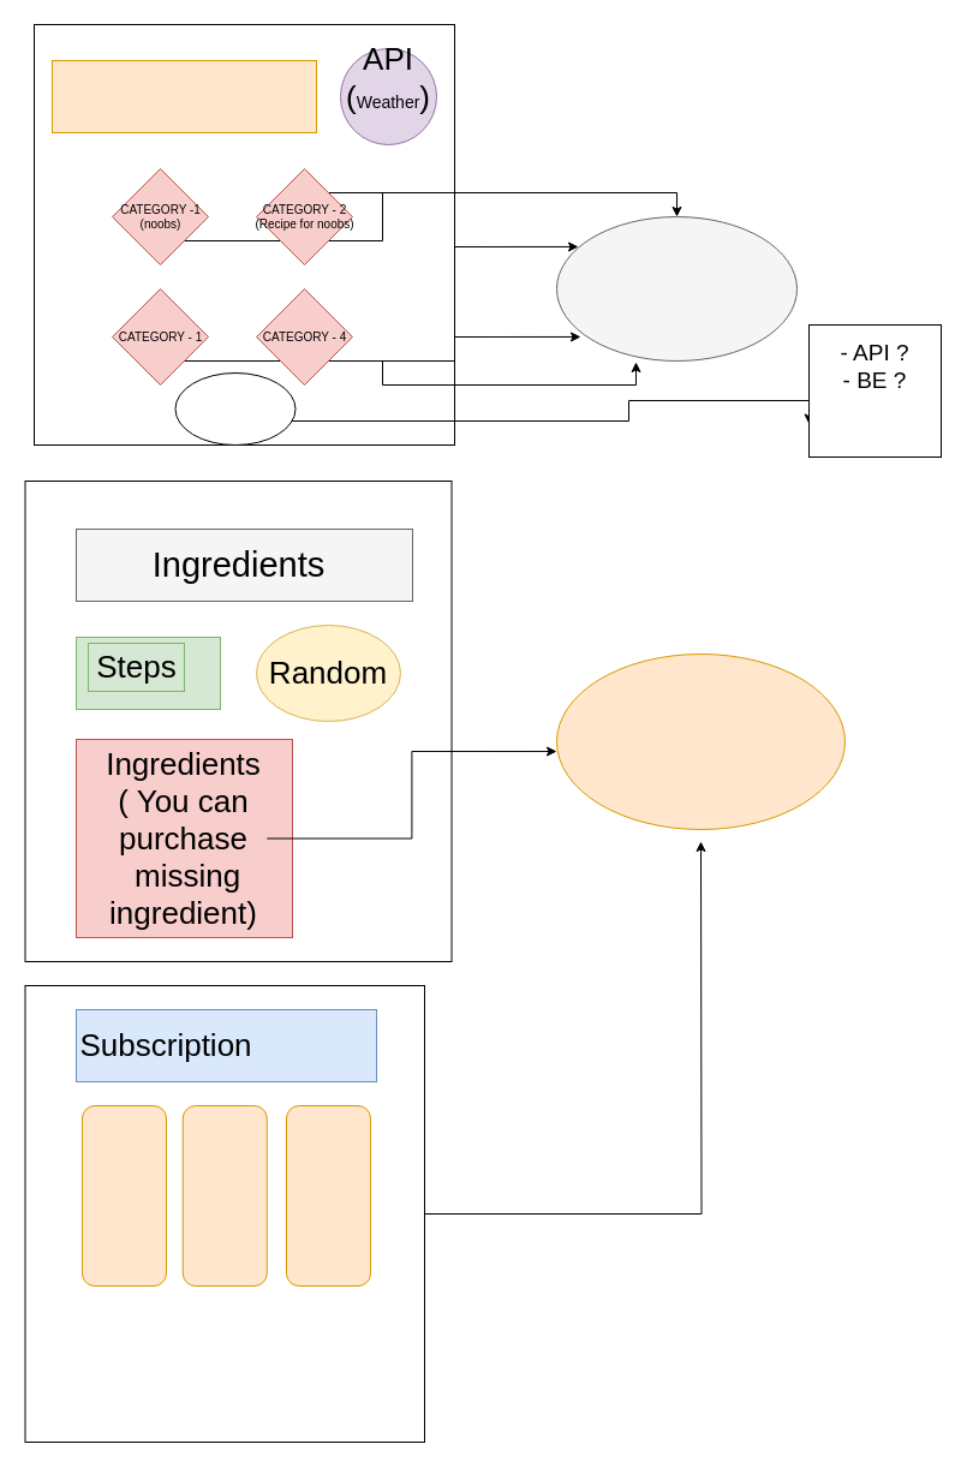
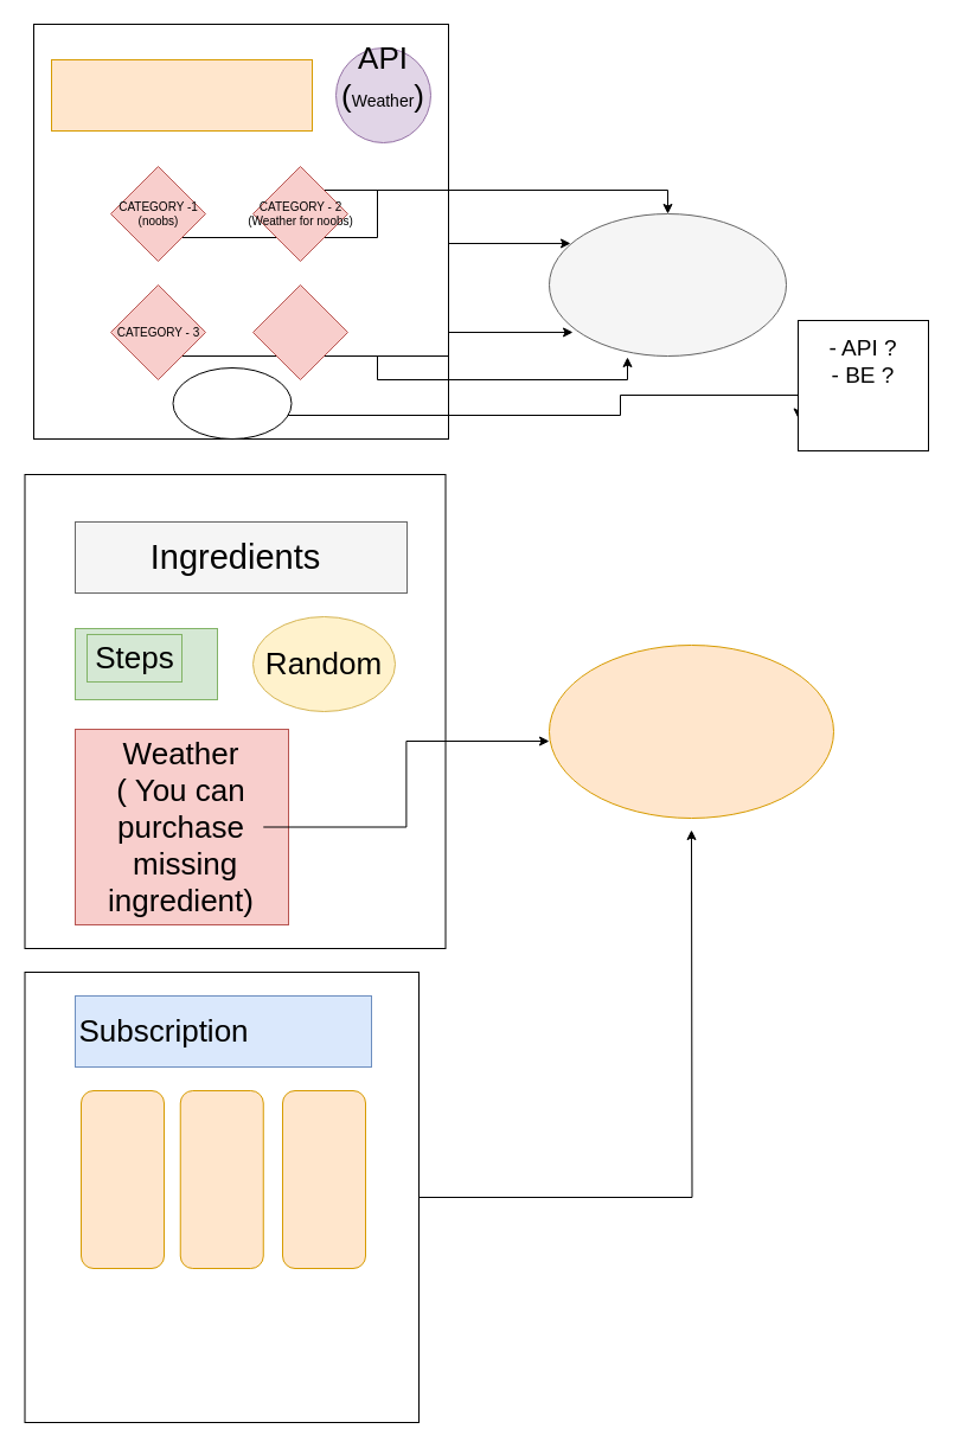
- <mxCell id="13" value="CATEGORY - 2&lt;br&gt;(Recipe for noobs)" style="text;html=1;resizable=0;autosize=1;align=center;verticalAlign=middle;points=[];fillColor=none;strokeColor=none;rounded=0;fontSize=10;" vertex="1" parent="1"><mxGeometry x="203" y="165" width="100" height="30" as="geometry" /></mxCell>
+ <mxCell id="13" value="CATEGORY - 2&lt;br&gt;(Weather for noobs)" style="text;html=1;resizable=0;autosize=1;align=center;verticalAlign=middle;points=[];fillColor=none;strokeColor=none;rounded=0;fontSize=10;" vertex="1" parent="1"><mxGeometry x="203" y="165" width="100" height="30" as="geometry" /></mxCell>
- <mxCell id="14" value="CATEGORY - 1" style="text;html=1;resizable=0;autosize=1;align=center;verticalAlign=middle;points=[];fillColor=none;strokeColor=none;rounded=0;fontSize=10;" vertex="1" parent="1"><mxGeometry x="93" y="270" width="80" height="20" as="geometry" /></mxCell>
+ <mxCell id="14" value="CATEGORY - 3" style="text;html=1;resizable=0;autosize=1;align=center;verticalAlign=middle;points=[];fillColor=none;strokeColor=none;rounded=0;fontSize=10;" vertex="1" parent="1"><mxGeometry x="93" y="270" width="80" height="20" as="geometry" /></mxCell>
- <mxCell id="15" value="CATEGORY - 4" style="text;html=1;resizable=0;autosize=1;align=center;verticalAlign=middle;points=[];fillColor=none;strokeColor=none;rounded=0;fontSize=10;" vertex="1" parent="1"><mxGeometry x="213" y="270" width="80" height="20" as="geometry" /></mxCell>
- <mxCell id="23" value="Ingredients&lt;br&gt;( You can &lt;br&gt;purchase&lt;br&gt;&amp;nbsp;missing&lt;br&gt;ingredient)" style="text;html=1;resizable=0;autosize=1;align=center;verticalAlign=middle;points=[];fillColor=none;strokeColor=none;rounded=0;fontSize=26;" vertex="1" parent="1"><mxGeometry x="81.75" y="617.5" width="140" height="160" as="geometry" /></mxCell>
+ <mxCell id="23" value="Weather&lt;br&gt;( You can &lt;br&gt;purchase&lt;br&gt;&amp;nbsp;missing&lt;br&gt;ingredient)" style="text;html=1;resizable=0;autosize=1;align=center;verticalAlign=middle;points=[];fillColor=none;strokeColor=none;rounded=0;fontSize=26;" vertex="1" parent="1"><mxGeometry x="81.75" y="617.5" width="140" height="160" as="geometry" /></mxCell>
